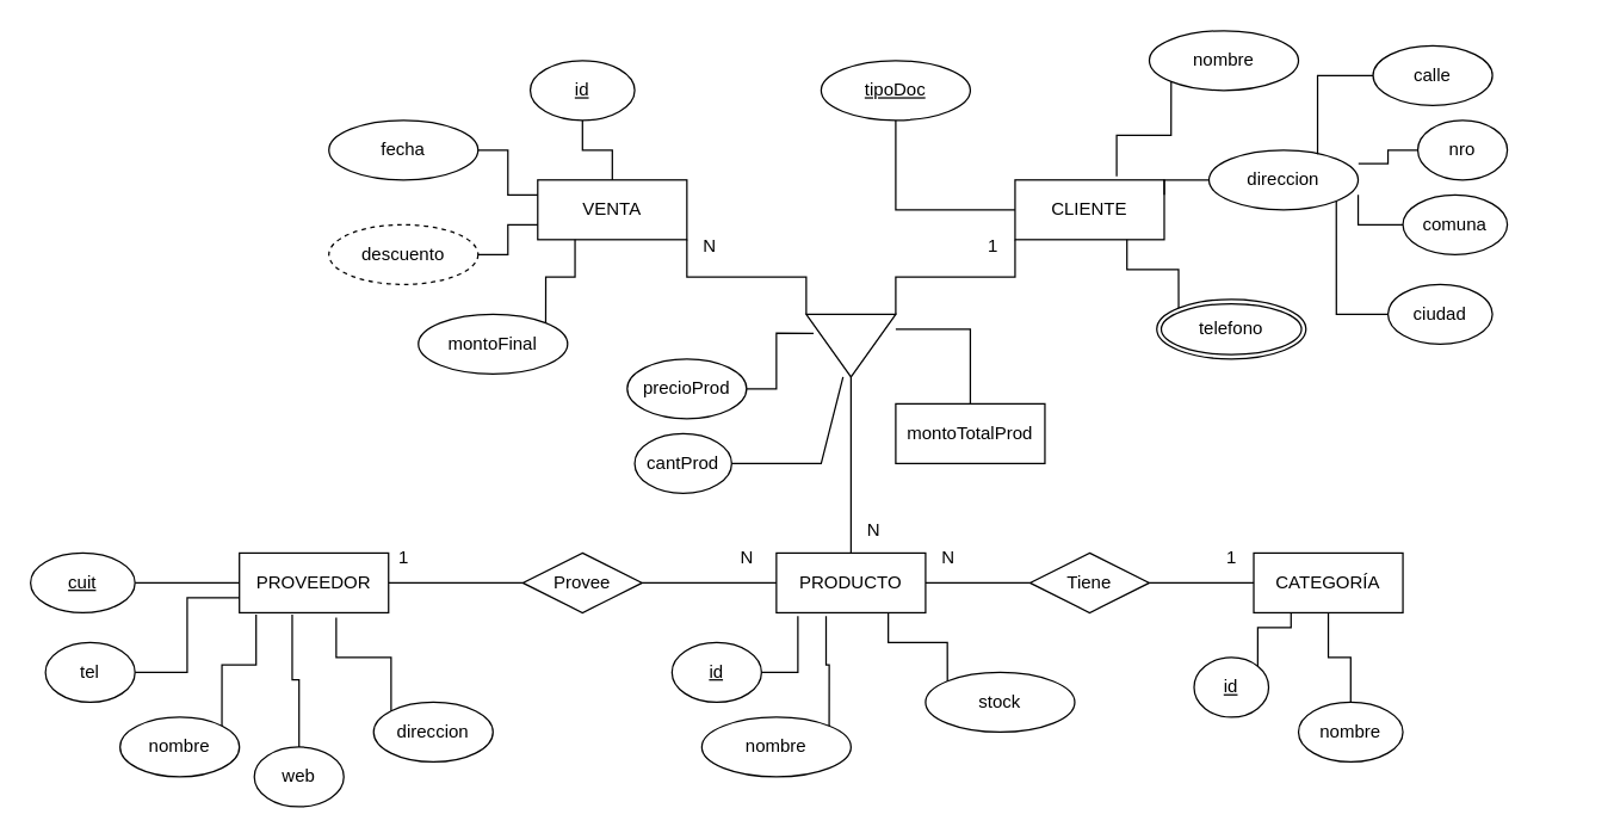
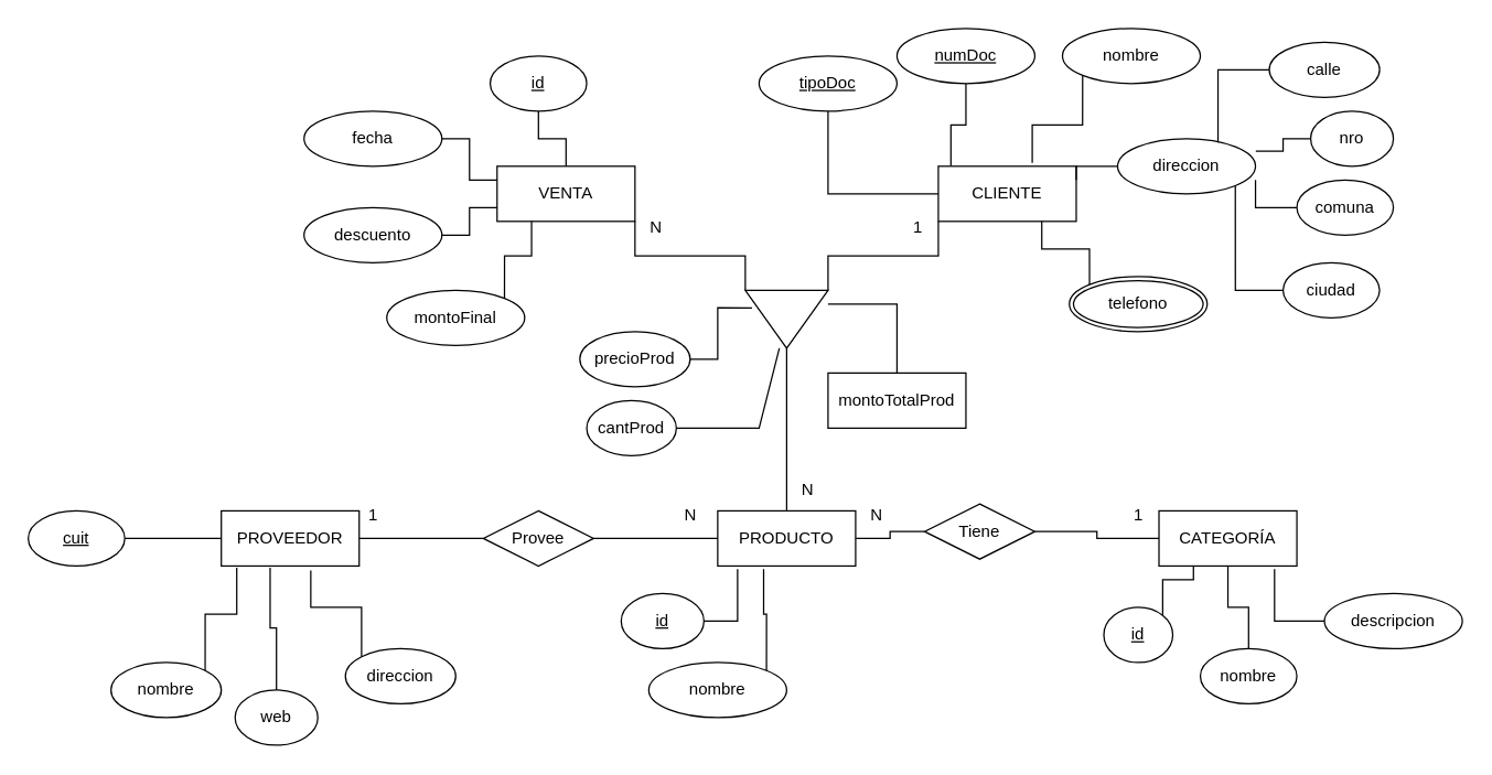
+ <mxCell id="42" value="numDoc" style="ellipse;whiteSpace=wrap;html=1;align=center;fontStyle=4;" vertex="1" parent="1"><mxGeometry x="650" y="20" width="100" height="40" as="geometry" /></mxCell>
+ <mxCell id="53" style="edgeStyle=orthogonalEdgeStyle;rounded=0;orthogonalLoop=1;jettySize=auto;html=1;exitX=0.5;exitY=1;exitDx=0;exitDy=0;entryX=0.091;entryY=-0.011;entryDx=0;entryDy=0;entryPerimeter=0;endArrow=none;endFill=0;" edge="1" parent="1" source="42" target="7"><mxGeometry relative="1" as="geometry" /></mxCell>
- <mxCell id="63" value="descuento" style="ellipse;whiteSpace=wrap;html=1;align=center;dashed=1;" vertex="1" parent="1"><mxGeometry x="220" y="150" width="100" height="40" as="geometry" /></mxCell>
+ <mxCell id="63" value="descuento" style="ellipse;whiteSpace=wrap;html=1;align=center;" vertex="1" parent="1"><mxGeometry x="220" y="150" width="100" height="40" as="geometry" /></mxCell>
- <mxCell id="12" value="Tiene" style="shape=rhombus;perimeter=rhombusPerimeter;whiteSpace=wrap;html=1;align=center;" vertex="1" parent="1"><mxGeometry x="690" y="370" width="80" height="40" as="geometry" /></mxCell>
+ <mxCell id="12" value="Tiene" style="shape=rhombus;perimeter=rhombusPerimeter;whiteSpace=wrap;html=1;align=center;" vertex="1" parent="1"><mxGeometry x="670" y="365" width="80" height="40" as="geometry" /></mxCell>
- <mxCell id="21" style="edgeStyle=orthogonalEdgeStyle;rounded=0;orthogonalLoop=1;jettySize=auto;html=1;exitX=1;exitY=0.5;exitDx=0;exitDy=0;entryX=0;entryY=0.75;entryDx=0;entryDy=0;endArrow=none;endFill=0;" edge="1" parent="1" source="22" target="3"><mxGeometry relative="1" as="geometry" /></mxCell>
- <mxCell id="29" style="edgeStyle=orthogonalEdgeStyle;rounded=0;orthogonalLoop=1;jettySize=auto;html=1;exitX=0;exitY=0;exitDx=0;exitDy=0;entryX=0.75;entryY=1;entryDx=0;entryDy=0;endArrow=none;endFill=0;" edge="1" parent="1" source="30" target="5"><mxGeometry relative="1" as="geometry" /></mxCell>
+ <mxCell id="39" style="edgeStyle=orthogonalEdgeStyle;rounded=0;orthogonalLoop=1;jettySize=auto;html=1;exitX=0;exitY=0.5;exitDx=0;exitDy=0;entryX=0.838;entryY=1.055;entryDx=0;entryDy=0;entryPerimeter=0;endArrow=none;endFill=0;" edge="1" parent="1" source="38" target="8"><mxGeometry relative="1" as="geometry" /></mxCell>
- <mxCell id="22" value="tel" style="ellipse;whiteSpace=wrap;html=1;align=center;" vertex="1" parent="1"><mxGeometry x="30" y="430" width="60" height="40" as="geometry" /></mxCell>
+ <mxCell id="38" value="descripcion" style="ellipse;whiteSpace=wrap;html=1;align=center;" vertex="1" parent="1"><mxGeometry x="960" y="430" width="100" height="40" as="geometry" /></mxCell>
- <mxCell id="30" value="stock" style="ellipse;whiteSpace=wrap;html=1;align=center;" vertex="1" parent="1"><mxGeometry x="620" y="450" width="100" height="40" as="geometry" /></mxCell>
